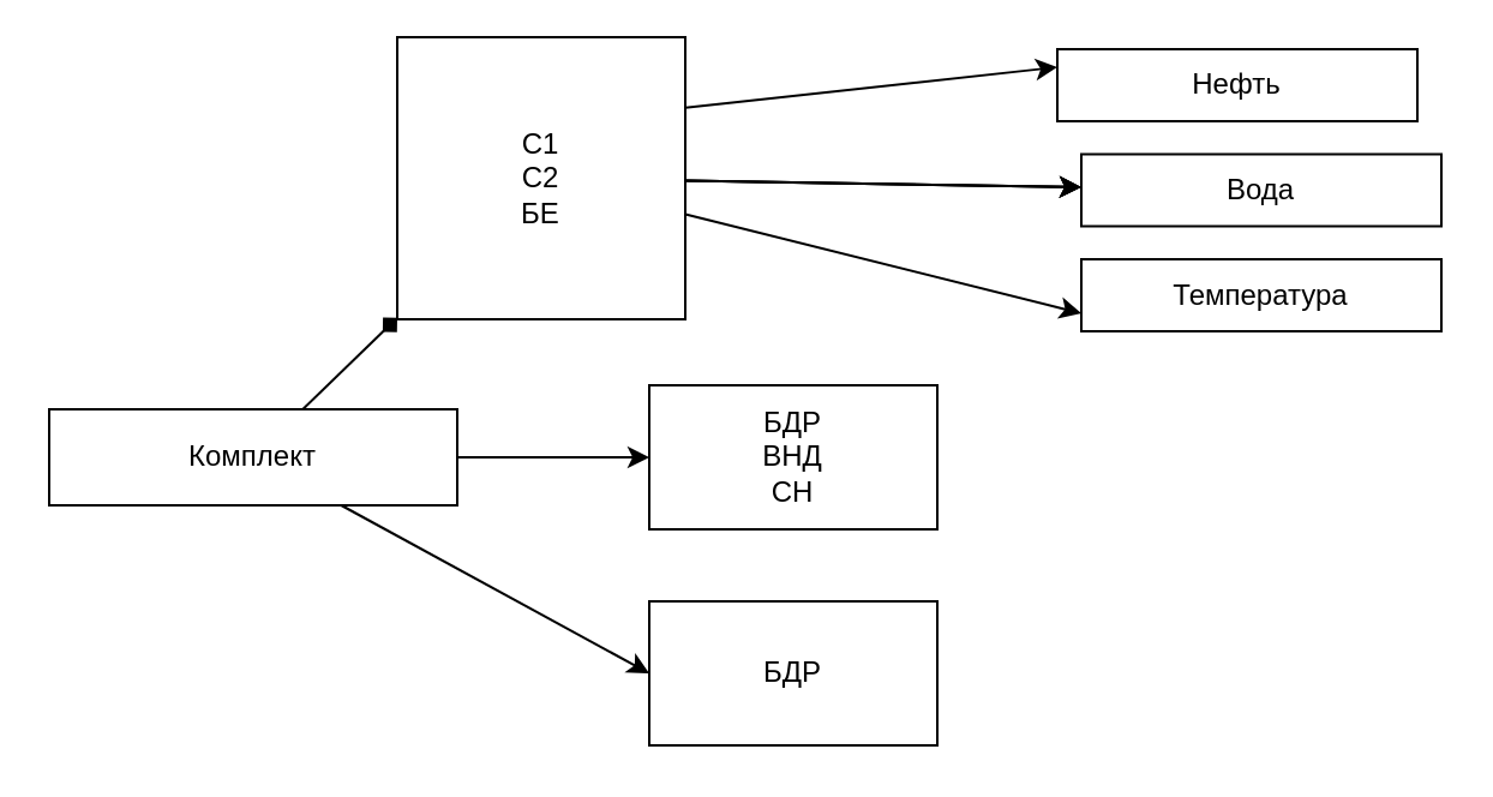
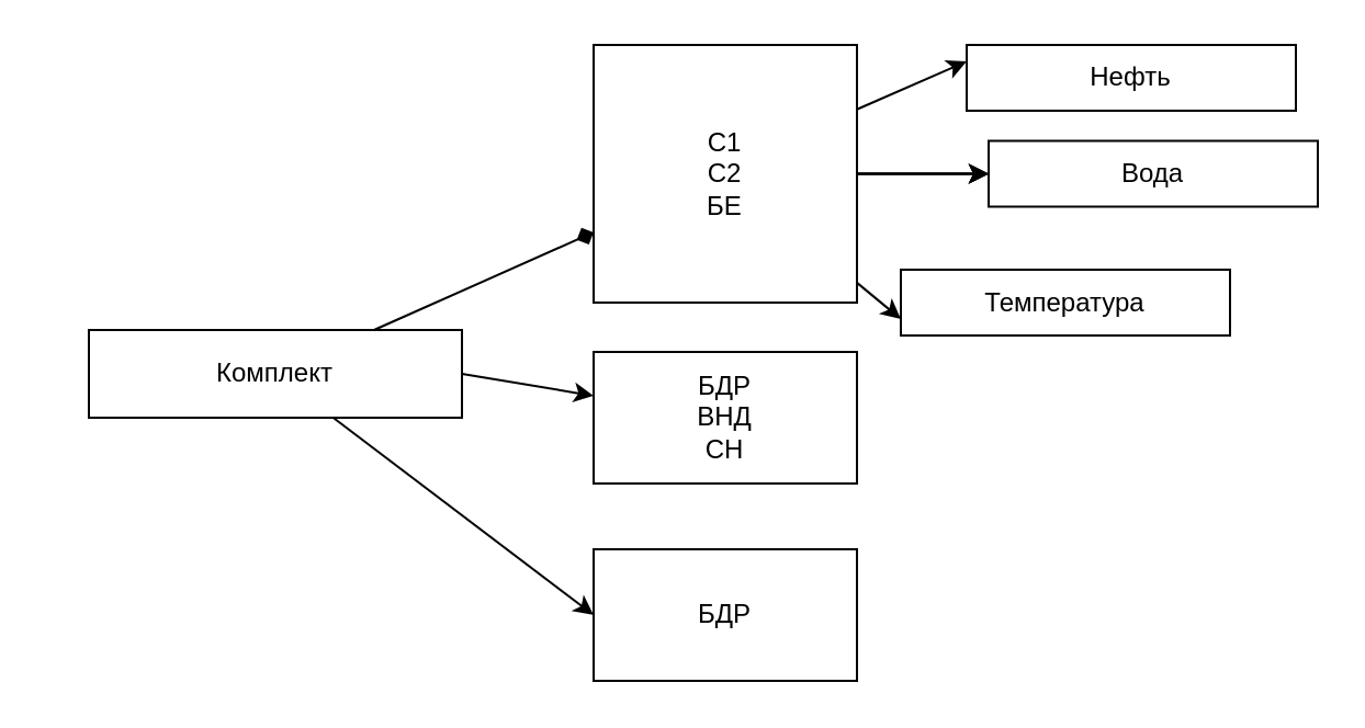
- <mxCell id="11" value="С1&lt;br&gt;С2&lt;br&gt;БЕ&lt;br&gt;" style="rounded=0;whiteSpace=wrap;html=1;" vertex="1" parent="1"><mxGeometry x="165" y="15" width="120" height="117.5" as="geometry" /></mxCell>
+ <mxCell id="11" value="С1&lt;br&gt;С2&lt;br&gt;БЕ&lt;br&gt;" style="rounded=0;whiteSpace=wrap;html=1;" vertex="1" parent="1"><mxGeometry x="270" y="20" width="120" height="117.5" as="geometry" /></mxCell>
- <mxCell id="15" value="Температура" style="rounded=0;whiteSpace=wrap;html=1;" vertex="1" parent="1"><mxGeometry x="450" y="107.5" width="150" height="30" as="geometry" /></mxCell>
+ <mxCell id="15" value="Температура" style="rounded=0;whiteSpace=wrap;html=1;" vertex="1" parent="1"><mxGeometry x="410" y="122.5" width="150" height="30" as="geometry" /></mxCell>
- <mxCell id="5" value="Комплект" style="rounded=0;whiteSpace=wrap;html=1;align=center;" vertex="1" parent="1"><mxGeometry y="170" width="170" height="40" as="geometry" x="20" /></mxCell>
+ <mxCell id="5" value="Комплект" style="rounded=0;whiteSpace=wrap;html=1;align=center;" vertex="1" parent="1"><mxGeometry x="40" y="150" width="170" height="40" as="geometry" /></mxCell>
